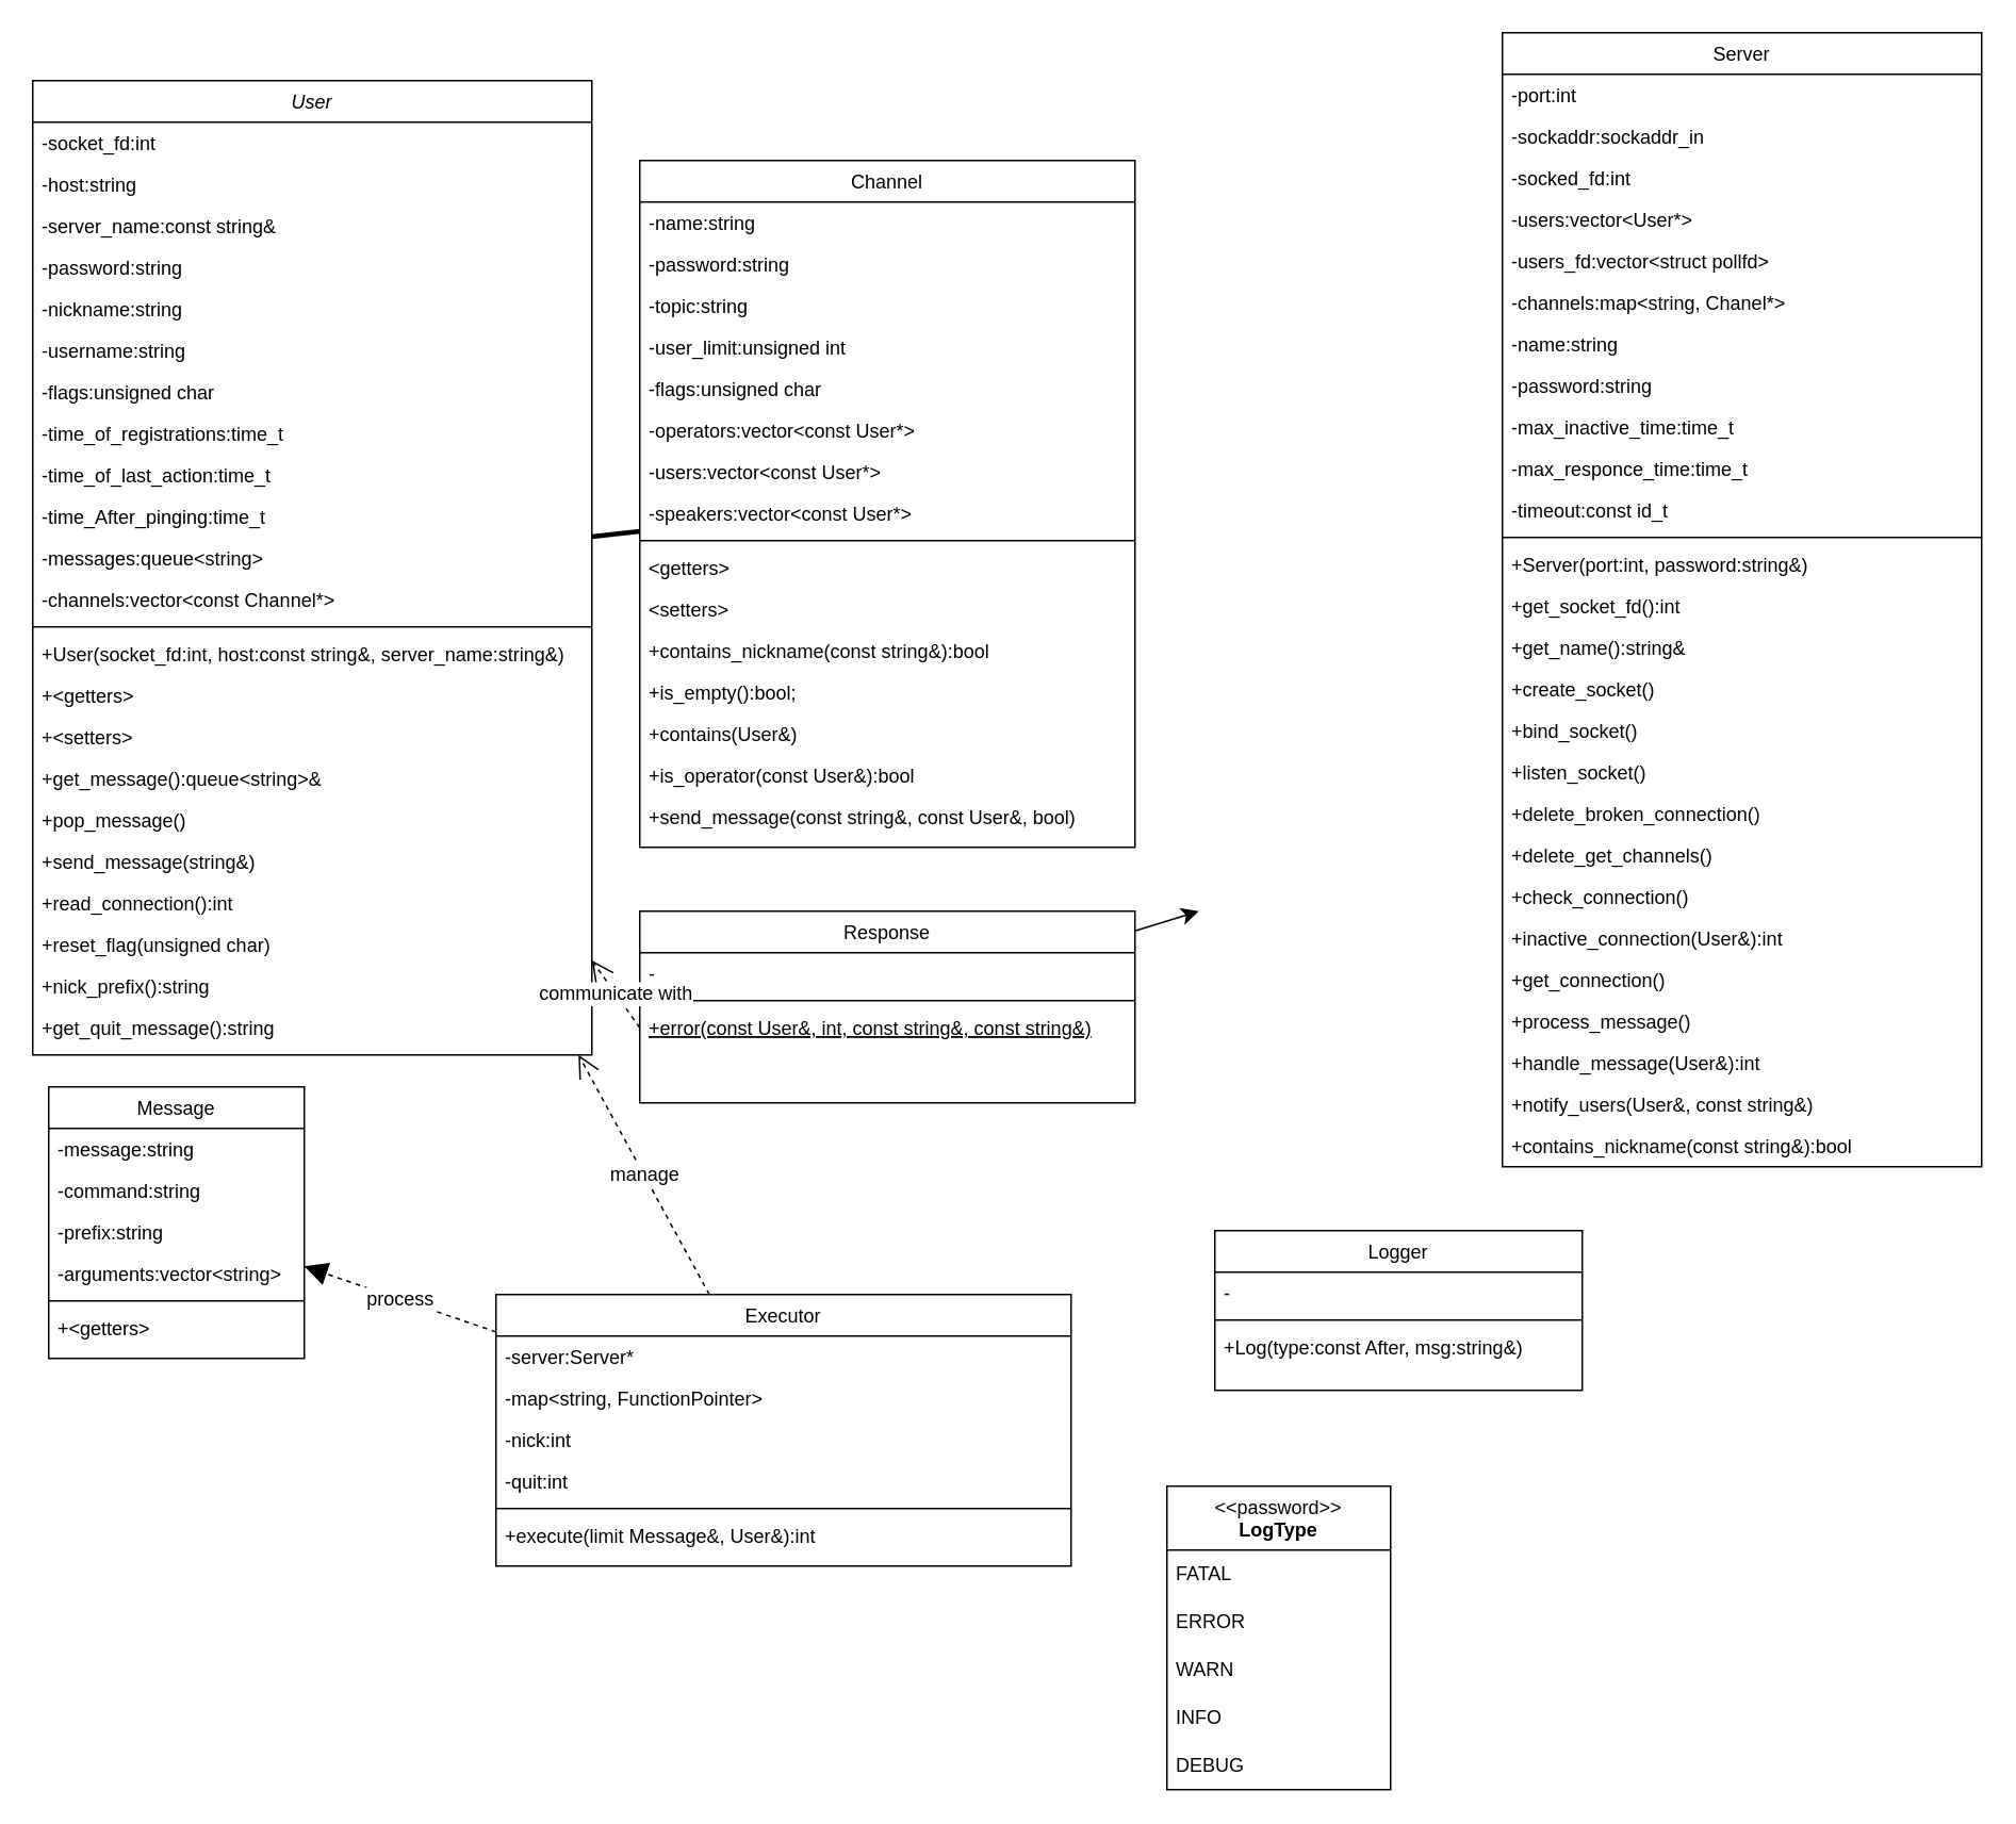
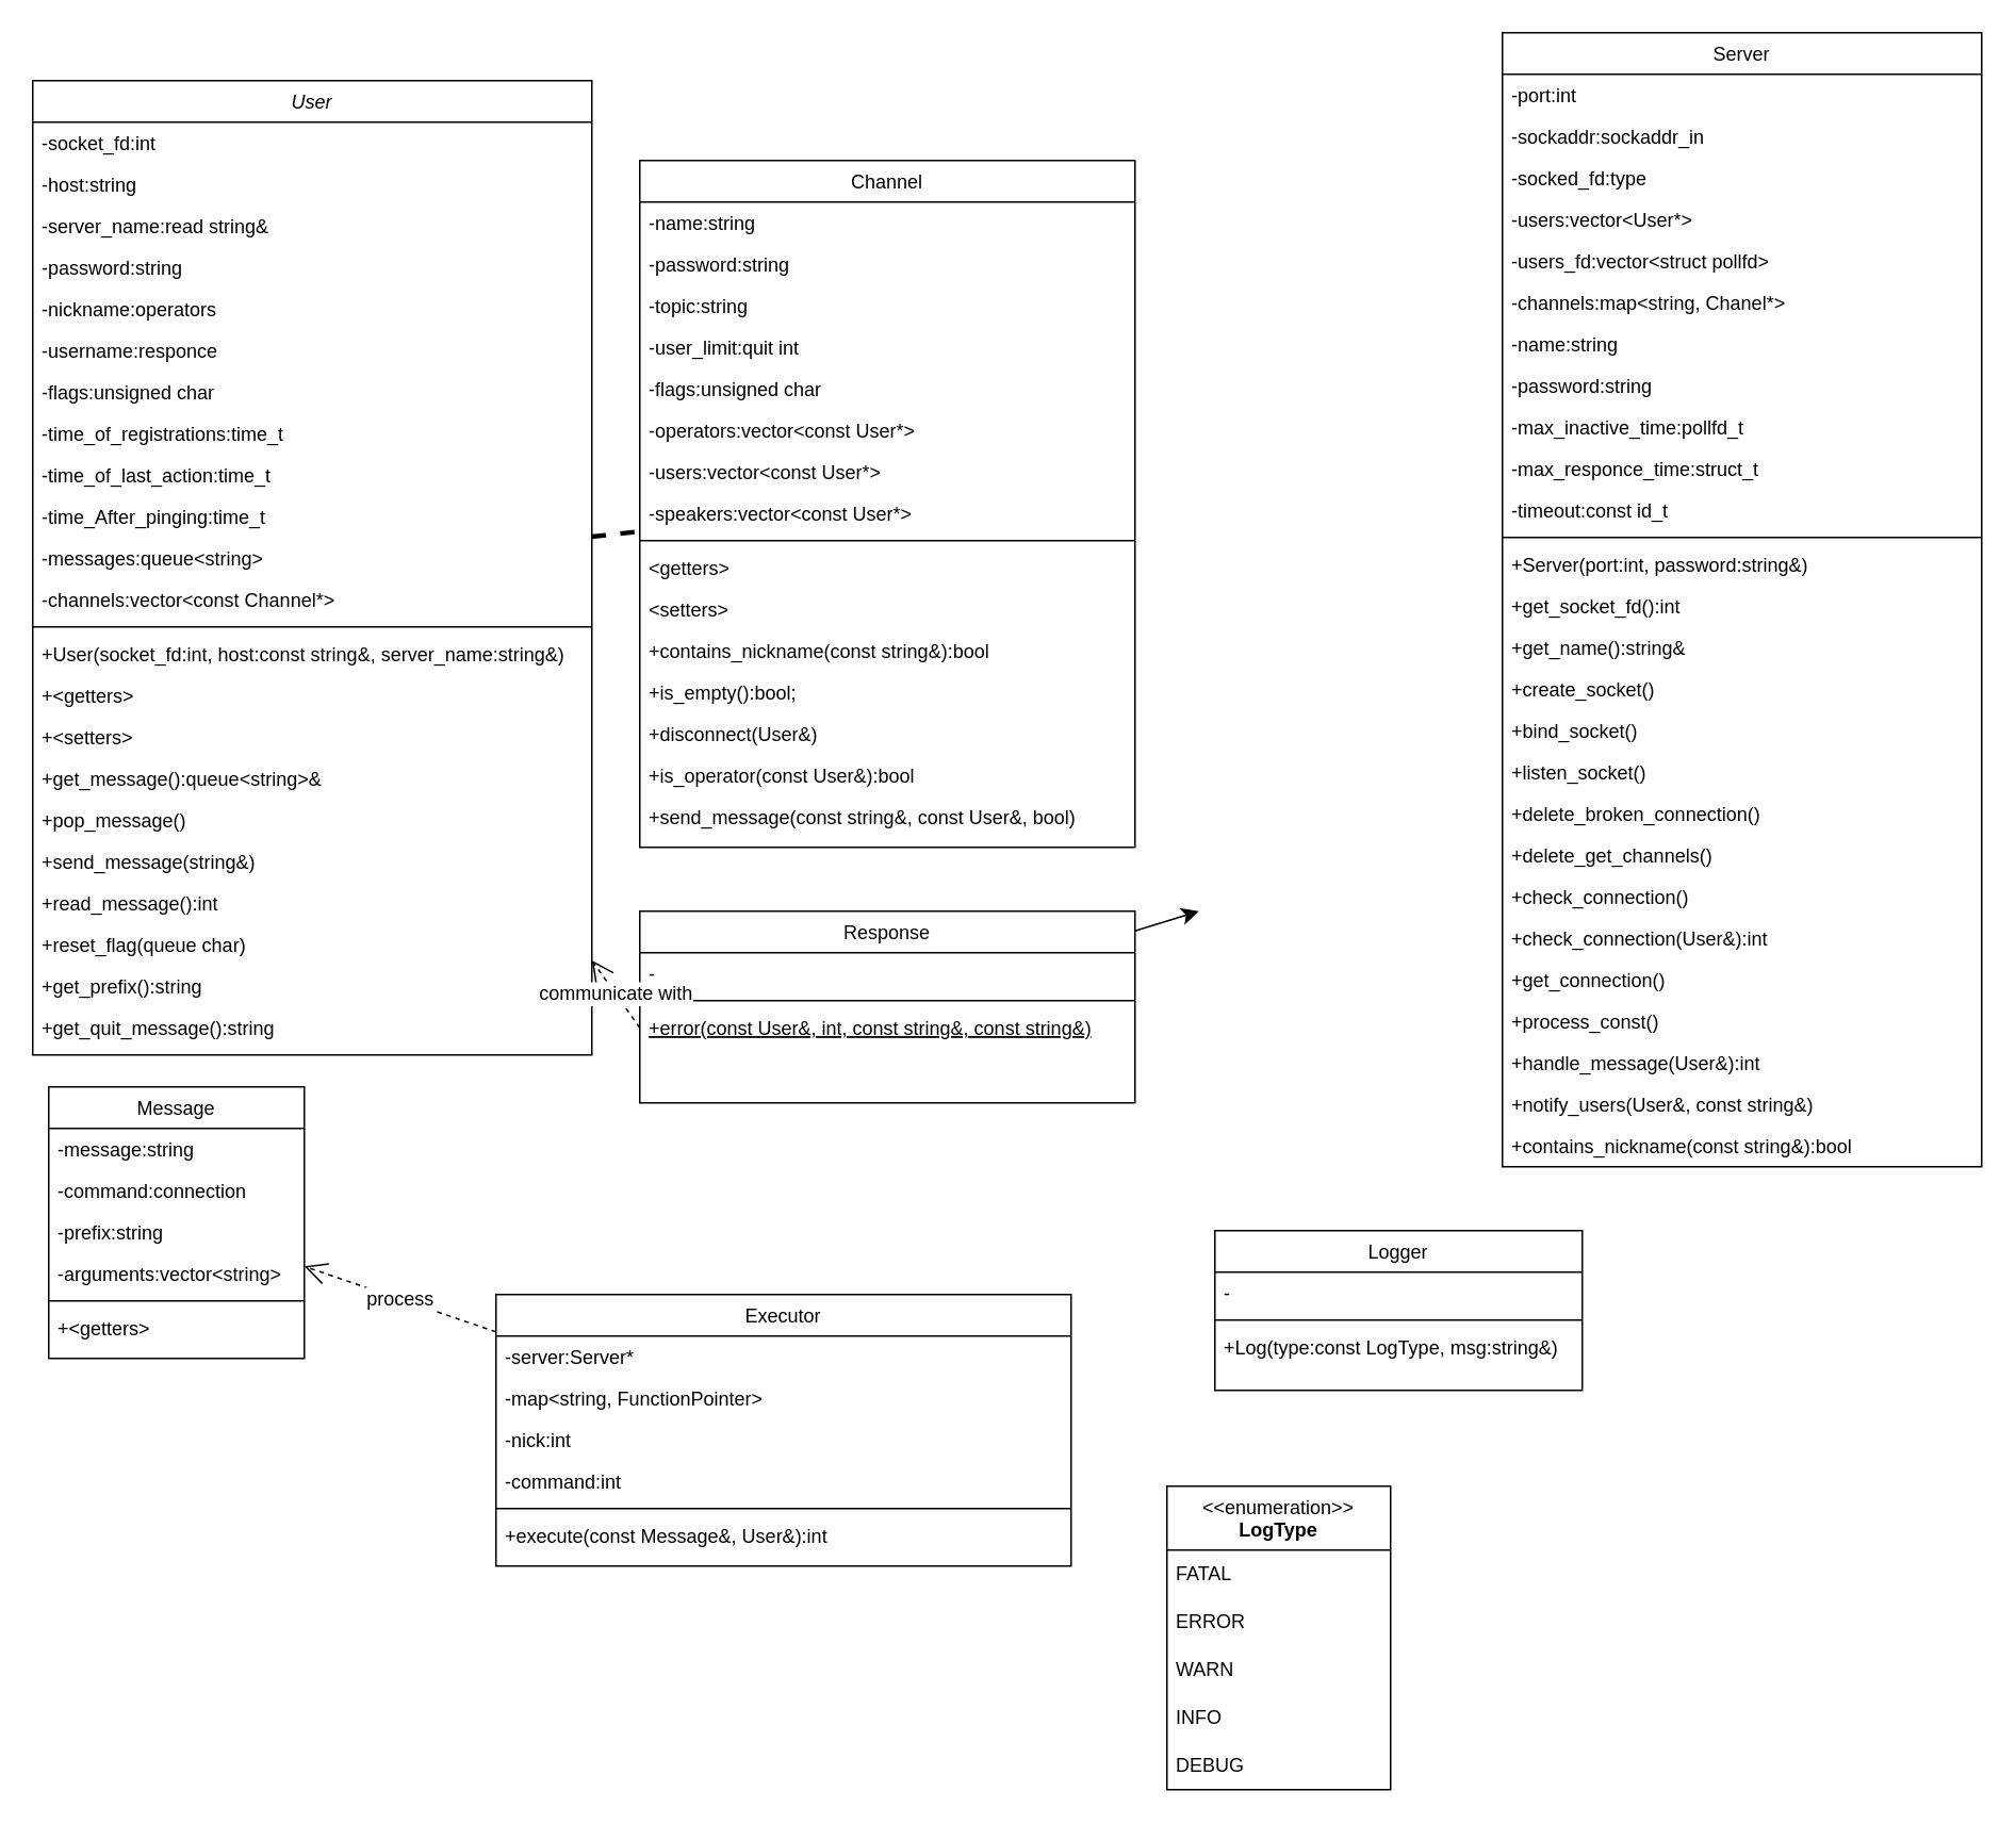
- <mxCell id="67" value="-socked_fd:int" style="text;align=left;verticalAlign=top;spacingLeft=4;spacingRight=4;overflow=hidden;rotatable=0;points=[[0,0.5],[1,0.5]];portConstraint=eastwest;rounded=0;shadow=0;html=0;" parent="64" vertex="1"><mxGeometry y="78" width="300" height="26" as="geometry" /></mxCell>
+ <mxCell id="67" value="-socked_fd:type" style="text;align=left;verticalAlign=top;spacingLeft=4;spacingRight=4;overflow=hidden;rotatable=0;points=[[0,0.5],[1,0.5]];portConstraint=eastwest;rounded=0;shadow=0;html=0;" parent="64" vertex="1"><mxGeometry y="78" width="300" height="26" as="geometry" /></mxCell>
- <mxCell id="5" value="-server_name:const string&amp;" style="text;align=left;verticalAlign=top;spacingLeft=4;spacingRight=4;overflow=hidden;rotatable=0;points=[[0,0.5],[1,0.5]];portConstraint=eastwest;rounded=0;shadow=0;html=0;" parent="2" vertex="1"><mxGeometry y="78" width="350" height="26" as="geometry" /></mxCell>
+ <mxCell id="5" value="-server_name:read string&amp;" style="text;align=left;verticalAlign=top;spacingLeft=4;spacingRight=4;overflow=hidden;rotatable=0;points=[[0,0.5],[1,0.5]];portConstraint=eastwest;rounded=0;shadow=0;html=0;" parent="2" vertex="1"><mxGeometry y="78" width="350" height="26" as="geometry" /></mxCell>
- <mxCell id="7" value="-nickname:string" style="text;align=left;verticalAlign=top;spacingLeft=4;spacingRight=4;overflow=hidden;rotatable=0;points=[[0,0.5],[1,0.5]];portConstraint=eastwest;rounded=0;shadow=0;html=0;" parent="2" vertex="1"><mxGeometry y="130" width="350" height="26" as="geometry" /></mxCell>
+ <mxCell id="7" value="-nickname:operators" style="text;align=left;verticalAlign=top;spacingLeft=4;spacingRight=4;overflow=hidden;rotatable=0;points=[[0,0.5],[1,0.5]];portConstraint=eastwest;rounded=0;shadow=0;html=0;" parent="2" vertex="1"><mxGeometry y="130" width="350" height="26" as="geometry" /></mxCell>
- <mxCell id="44" value="-user_limit:unsigned int" style="text;align=left;verticalAlign=top;spacingLeft=4;spacingRight=4;overflow=hidden;rotatable=0;points=[[0,0.5],[1,0.5]];portConstraint=eastwest;rounded=0;shadow=0;html=0;" parent="40" vertex="1"><mxGeometry y="104" width="310" height="26" as="geometry" /></mxCell>
+ <mxCell id="44" value="-user_limit:quit int" style="text;align=left;verticalAlign=top;spacingLeft=4;spacingRight=4;overflow=hidden;rotatable=0;points=[[0,0.5],[1,0.5]];portConstraint=eastwest;rounded=0;shadow=0;html=0;" parent="40" vertex="1"><mxGeometry y="104" width="310" height="26" as="geometry" /></mxCell>
- <mxCell id="8" value="-username:string" style="text;align=left;verticalAlign=top;spacingLeft=4;spacingRight=4;overflow=hidden;rotatable=0;points=[[0,0.5],[1,0.5]];portConstraint=eastwest;rounded=0;shadow=0;html=0;" parent="2" vertex="1"><mxGeometry y="156" width="350" height="26" as="geometry" /></mxCell>
+ <mxCell id="8" value="-username:responce" style="text;align=left;verticalAlign=top;spacingLeft=4;spacingRight=4;overflow=hidden;rotatable=0;points=[[0,0.5],[1,0.5]];portConstraint=eastwest;rounded=0;shadow=0;html=0;" parent="2" vertex="1"><mxGeometry y="156" width="350" height="26" as="geometry" /></mxCell>
- <mxCell id="73" value="-max_inactive_time:time_t" style="text;align=left;verticalAlign=top;spacingLeft=4;spacingRight=4;overflow=hidden;rotatable=0;points=[[0,0.5],[1,0.5]];portConstraint=eastwest;rounded=0;shadow=0;html=0;" parent="64" vertex="1"><mxGeometry y="234" width="300" height="26" as="geometry" /></mxCell>
+ <mxCell id="73" value="-max_inactive_time:pollfd_t" style="text;align=left;verticalAlign=top;spacingLeft=4;spacingRight=4;overflow=hidden;rotatable=0;points=[[0,0.5],[1,0.5]];portConstraint=eastwest;rounded=0;shadow=0;html=0;" parent="64" vertex="1"><mxGeometry y="234" width="300" height="26" as="geometry" /></mxCell>
- <mxCell id="74" value="-max_responce_time:time_t" style="text;align=left;verticalAlign=top;spacingLeft=4;spacingRight=4;overflow=hidden;rotatable=0;points=[[0,0.5],[1,0.5]];portConstraint=eastwest;rounded=0;shadow=0;html=0;" parent="64" vertex="1"><mxGeometry y="260" width="300" height="26" as="geometry" /></mxCell>
+ <mxCell id="74" value="-max_responce_time:struct_t" style="text;align=left;verticalAlign=top;spacingLeft=4;spacingRight=4;overflow=hidden;rotatable=0;points=[[0,0.5],[1,0.5]];portConstraint=eastwest;rounded=0;shadow=0;html=0;" parent="64" vertex="1"><mxGeometry y="260" width="300" height="26" as="geometry" /></mxCell>
- <mxCell id="103" value="" style="endArrow=none;startArrow=none;endFill=0;startFill=0;endSize=8;html=1;verticalAlign=bottom;labelBackgroundColor=none;strokeWidth=3;rounded=0;fontSize=12;curved=1;" parent="1" source="2" target="40" edge="1"><mxGeometry width="160" relative="1" as="geometry"><mxPoint x="370" y="350" as="sourcePoint" /><mxPoint x="530" y="350" as="targetPoint" /></mxGeometry></mxCell>
+ <mxCell id="103" value="" style="endArrow=none;startArrow=none;endFill=0;startFill=0;endSize=8;html=1;verticalAlign=bottom;labelBackgroundColor=none;strokeWidth=3;rounded=0;fontSize=12;curved=1;dashed=1;" parent="1" source="2" target="40" edge="1"><mxGeometry width="160" relative="1" as="geometry"><mxPoint x="370" y="350" as="sourcePoint" /><mxPoint x="530" y="350" as="targetPoint" /></mxGeometry></mxCell>
- <mxCell id="54" value="+contains(User&amp;)" style="text;align=left;verticalAlign=top;spacingLeft=4;spacingRight=4;overflow=hidden;rotatable=0;points=[[0,0.5],[1,0.5]];portConstraint=eastwest;" parent="40" vertex="1"><mxGeometry y="346" width="310" height="26" as="geometry" /></mxCell>
+ <mxCell id="54" value="+disconnect(User&amp;)" style="text;align=left;verticalAlign=top;spacingLeft=4;spacingRight=4;overflow=hidden;rotatable=0;points=[[0,0.5],[1,0.5]];portConstraint=eastwest;" parent="40" vertex="1"><mxGeometry y="346" width="310" height="26" as="geometry" /></mxCell>
- <mxCell id="22" value="+read_connection():int" style="text;align=left;verticalAlign=top;spacingLeft=4;spacingRight=4;overflow=hidden;rotatable=0;points=[[0,0.5],[1,0.5]];portConstraint=eastwest;" parent="2" vertex="1"><mxGeometry y="502" width="350" height="26" as="geometry" /></mxCell>
+ <mxCell id="22" value="+read_message():int" style="text;align=left;verticalAlign=top;spacingLeft=4;spacingRight=4;overflow=hidden;rotatable=0;points=[[0,0.5],[1,0.5]];portConstraint=eastwest;" parent="2" vertex="1"><mxGeometry y="502" width="350" height="26" as="geometry" /></mxCell>
- <mxCell id="86" value="+inactive_connection(User&amp;):int" style="text;align=left;verticalAlign=top;spacingLeft=4;spacingRight=4;overflow=hidden;rotatable=0;points=[[0,0.5],[1,0.5]];portConstraint=eastwest;fontStyle=0" parent="64" vertex="1"><mxGeometry y="554" width="300" height="26" as="geometry" /></mxCell>
+ <mxCell id="86" value="+check_connection(User&amp;):int" style="text;align=left;verticalAlign=top;spacingLeft=4;spacingRight=4;overflow=hidden;rotatable=0;points=[[0,0.5],[1,0.5]];portConstraint=eastwest;fontStyle=0" parent="64" vertex="1"><mxGeometry y="554" width="300" height="26" as="geometry" /></mxCell>
- <mxCell id="23" value="+reset_flag(unsigned char)" style="text;align=left;verticalAlign=top;spacingLeft=4;spacingRight=4;overflow=hidden;rotatable=0;points=[[0,0.5],[1,0.5]];portConstraint=eastwest;" parent="2" vertex="1"><mxGeometry y="528" width="350" height="26" as="geometry" /></mxCell>
+ <mxCell id="23" value="+reset_flag(queue char)" style="text;align=left;verticalAlign=top;spacingLeft=4;spacingRight=4;overflow=hidden;rotatable=0;points=[[0,0.5],[1,0.5]];portConstraint=eastwest;" parent="2" vertex="1"><mxGeometry y="528" width="350" height="26" as="geometry" /></mxCell>
- <mxCell id="24" value="+nick_prefix():string" style="text;align=left;verticalAlign=top;spacingLeft=4;spacingRight=4;overflow=hidden;rotatable=0;points=[[0,0.5],[1,0.5]];portConstraint=eastwest;" parent="2" vertex="1"><mxGeometry y="554" width="350" height="26" as="geometry" /></mxCell>
+ <mxCell id="24" value="+get_prefix():string" style="text;align=left;verticalAlign=top;spacingLeft=4;spacingRight=4;overflow=hidden;rotatable=0;points=[[0,0.5],[1,0.5]];portConstraint=eastwest;" parent="2" vertex="1"><mxGeometry y="554" width="350" height="26" as="geometry" /></mxCell>
- <mxCell id="88" value="+process_message()" style="text;align=left;verticalAlign=top;spacingLeft=4;spacingRight=4;overflow=hidden;rotatable=0;points=[[0,0.5],[1,0.5]];portConstraint=eastwest;fontStyle=0" parent="64" vertex="1"><mxGeometry y="606" width="300" height="26" as="geometry" /></mxCell>
+ <mxCell id="88" value="+process_const()" style="text;align=left;verticalAlign=top;spacingLeft=4;spacingRight=4;overflow=hidden;rotatable=0;points=[[0,0.5],[1,0.5]];portConstraint=eastwest;fontStyle=0" parent="64" vertex="1"><mxGeometry y="606" width="300" height="26" as="geometry" /></mxCell>
- <mxCell id="28" value="-command:string" style="text;align=left;verticalAlign=top;spacingLeft=4;spacingRight=4;overflow=hidden;rotatable=0;points=[[0,0.5],[1,0.5]];portConstraint=eastwest;rounded=0;shadow=0;html=0;" parent="26" vertex="1"><mxGeometry y="52" width="160" height="26" as="geometry" /></mxCell>
+ <mxCell id="28" value="-command:connection" style="text;align=left;verticalAlign=top;spacingLeft=4;spacingRight=4;overflow=hidden;rotatable=0;points=[[0,0.5],[1,0.5]];portConstraint=eastwest;rounded=0;shadow=0;html=0;" parent="26" vertex="1"><mxGeometry y="52" width="160" height="26" as="geometry" /></mxCell>
- <mxCell id="92" value="manage" style="endArrow=open;endSize=12;dashed=1;html=1;rounded=0;fontSize=12;curved=1;" parent="1" source="33" target="2" edge="1"><mxGeometry width="160" relative="1" as="geometry"><mxPoint x="340" y="665" as="sourcePoint" /><mxPoint x="230" y="650" as="targetPoint" /></mxGeometry></mxCell>
- <mxCell id="57" value="process" style="endArrow=block;endSize=12;dashed=1;html=1;rounded=0;fontSize=12;curved=1;" parent="1" source="33" target="26" edge="1"><mxGeometry width="160" relative="1" as="geometry"><mxPoint x="310" y="720" as="sourcePoint" /><mxPoint x="470" y="720" as="targetPoint" /></mxGeometry></mxCell>
+ <mxCell id="57" value="process" style="endArrow=open;endSize=12;dashed=1;html=1;rounded=0;fontSize=12;curved=1;" parent="1" source="33" target="26" edge="1"><mxGeometry width="160" relative="1" as="geometry"><mxPoint x="310" y="720" as="sourcePoint" /><mxPoint x="470" y="720" as="targetPoint" /></mxGeometry></mxCell>
- <mxCell id="96" value="+Log(type:const After, msg:string&amp;)" style="text;align=left;verticalAlign=top;spacingLeft=4;spacingRight=4;overflow=hidden;rotatable=0;points=[[0,0.5],[1,0.5]];portConstraint=eastwest;" parent="93" vertex="1"><mxGeometry y="60" width="230" height="26" as="geometry" /></mxCell>
+ <mxCell id="96" value="+Log(type:const LogType, msg:string&amp;)" style="text;align=left;verticalAlign=top;spacingLeft=4;spacingRight=4;overflow=hidden;rotatable=0;points=[[0,0.5],[1,0.5]];portConstraint=eastwest;" parent="93" vertex="1"><mxGeometry y="60" width="230" height="26" as="geometry" /></mxCell>
- <mxCell id="37" value="-quit:int" style="text;align=left;verticalAlign=top;spacingLeft=4;spacingRight=4;overflow=hidden;rotatable=0;points=[[0,0.5],[1,0.5]];portConstraint=eastwest;" parent="33" vertex="1"><mxGeometry y="104" width="360" height="26" as="geometry" /></mxCell>
+ <mxCell id="37" value="-command:int" style="text;align=left;verticalAlign=top;spacingLeft=4;spacingRight=4;overflow=hidden;rotatable=0;points=[[0,0.5],[1,0.5]];portConstraint=eastwest;" parent="33" vertex="1"><mxGeometry y="104" width="360" height="26" as="geometry" /></mxCell>
- <mxCell id="97" value="&amp;lt;&amp;lt;password&amp;gt;&amp;gt;&lt;br&gt;&lt;b&gt;LogType&lt;/b&gt;" style="swimlane;fontStyle=0;align=center;verticalAlign=top;childLayout=stackLayout;horizontal=1;startSize=40;horizontalStack=0;resizeParent=1;resizeParentMax=0;resizeLast=0;collapsible=0;marginBottom=0;html=1;whiteSpace=wrap;" parent="1" vertex="1"><mxGeometry x="730" y="930" width="140" height="190" as="geometry" /></mxCell>
+ <mxCell id="97" value="&amp;lt;&amp;lt;enumeration&amp;gt;&amp;gt;&lt;br&gt;&lt;b&gt;LogType&lt;/b&gt;" style="swimlane;fontStyle=0;align=center;verticalAlign=top;childLayout=stackLayout;horizontal=1;startSize=40;horizontalStack=0;resizeParent=1;resizeParentMax=0;resizeLast=0;collapsible=0;marginBottom=0;html=1;whiteSpace=wrap;" parent="1" vertex="1"><mxGeometry x="730" y="930" width="140" height="190" as="geometry" /></mxCell>
- <mxCell id="39" value="+execute(limit Message&amp;, User&amp;):int" style="text;align=left;verticalAlign=top;spacingLeft=4;spacingRight=4;overflow=hidden;rotatable=0;points=[[0,0.5],[1,0.5]];portConstraint=eastwest;" parent="33" vertex="1"><mxGeometry y="138" width="360" height="26" as="geometry" /></mxCell>
+ <mxCell id="39" value="+execute(const Message&amp;, User&amp;):int" style="text;align=left;verticalAlign=top;spacingLeft=4;spacingRight=4;overflow=hidden;rotatable=0;points=[[0,0.5],[1,0.5]];portConstraint=eastwest;" parent="33" vertex="1"><mxGeometry y="138" width="360" height="26" as="geometry" /></mxCell>
